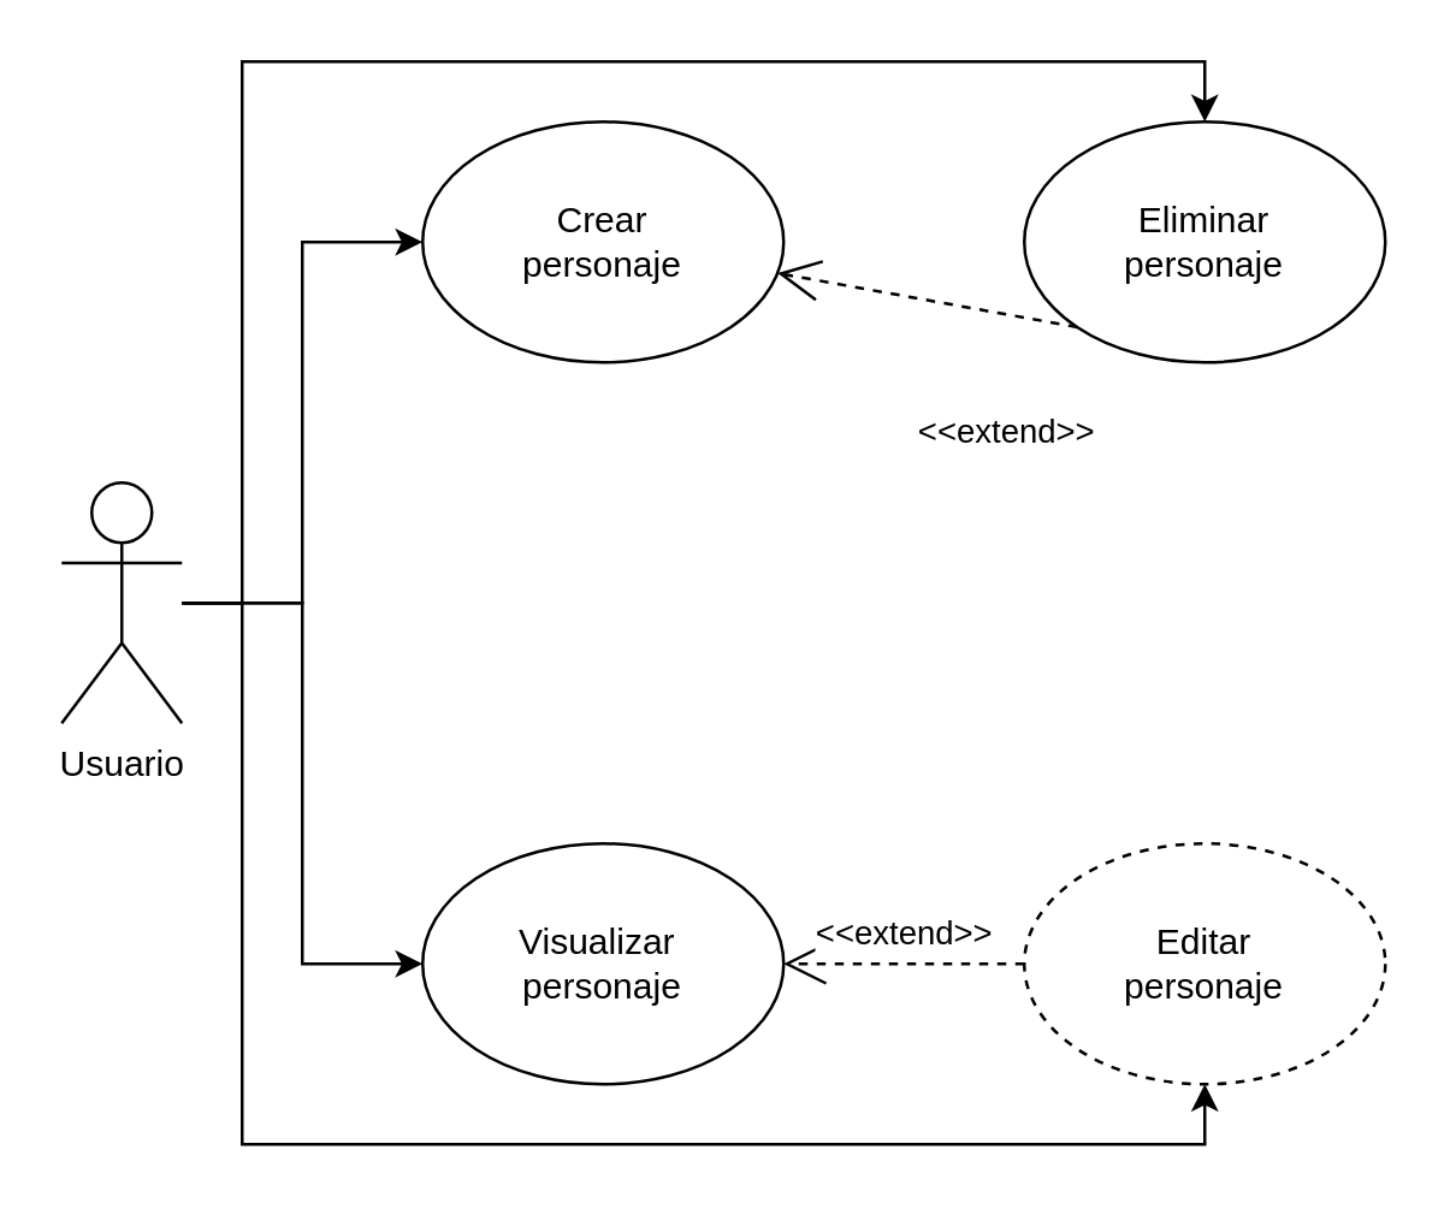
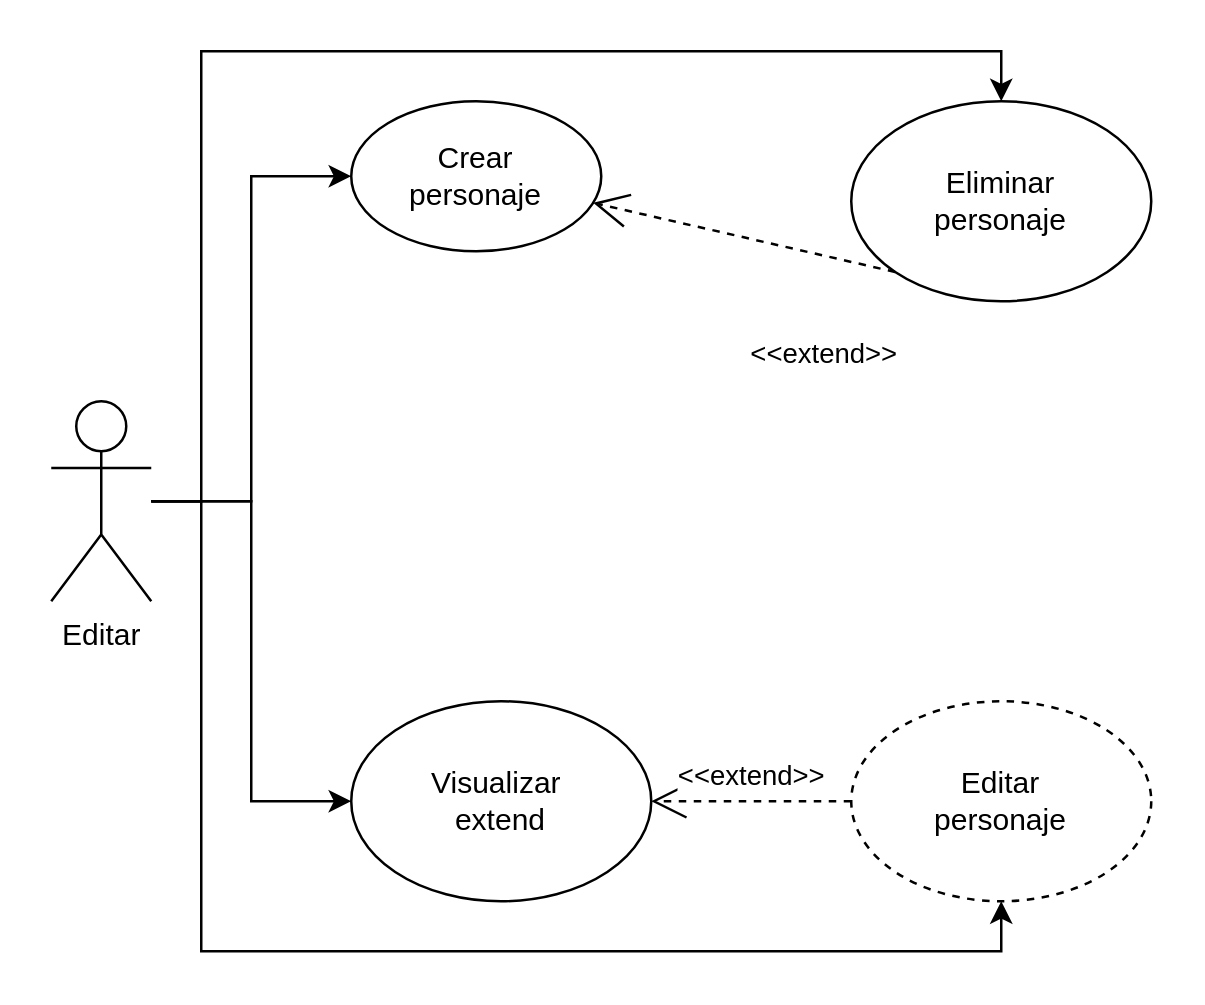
- <mxCell id="9" value="Crear &lt;br&gt;personaje" style="ellipse;whiteSpace=wrap;html=1;" vertex="1" parent="1"><mxGeometry x="140" y="40" width="120" height="80" as="geometry" /></mxCell>
+ <mxCell id="9" value="Crear &lt;br&gt;personaje" style="ellipse;whiteSpace=wrap;html=1;" vertex="1" parent="1"><mxGeometry x="140" y="40" width="100" height="60" as="geometry" /></mxCell>
- <mxCell id="6" value="Usuario" style="shape=umlActor;verticalLabelPosition=bottom;verticalAlign=top;html=1;outlineConnect=0;" parent="1" vertex="1"><mxGeometry x="20" y="160" width="40" height="80" as="geometry" /></mxCell>
+ <mxCell id="6" value="Editar" style="shape=umlActor;verticalLabelPosition=bottom;verticalAlign=top;html=1;outlineConnect=0;" parent="1" vertex="1"><mxGeometry x="20" y="160" width="40" height="80" as="geometry" /></mxCell>
- <mxCell id="10" value="Visualizar&amp;nbsp;&lt;br&gt;personaje" style="ellipse;whiteSpace=wrap;html=1;" vertex="1" parent="1"><mxGeometry x="140" y="280" width="120" height="80" as="geometry" /></mxCell>
+ <mxCell id="10" value="Visualizar&amp;nbsp;&lt;br&gt;extend" style="ellipse;whiteSpace=wrap;html=1;" vertex="1" parent="1"><mxGeometry x="140" y="280" width="120" height="80" as="geometry" /></mxCell>
